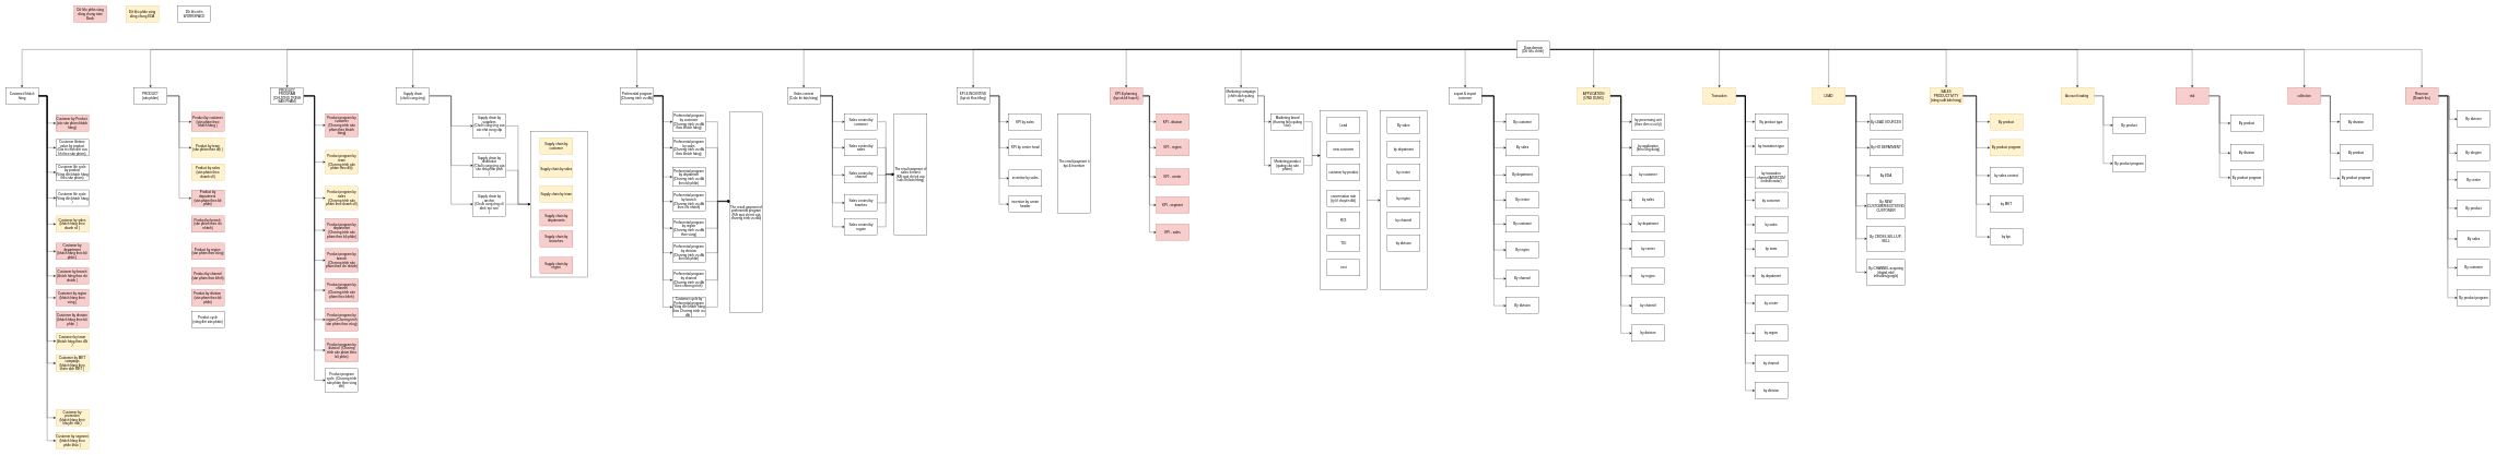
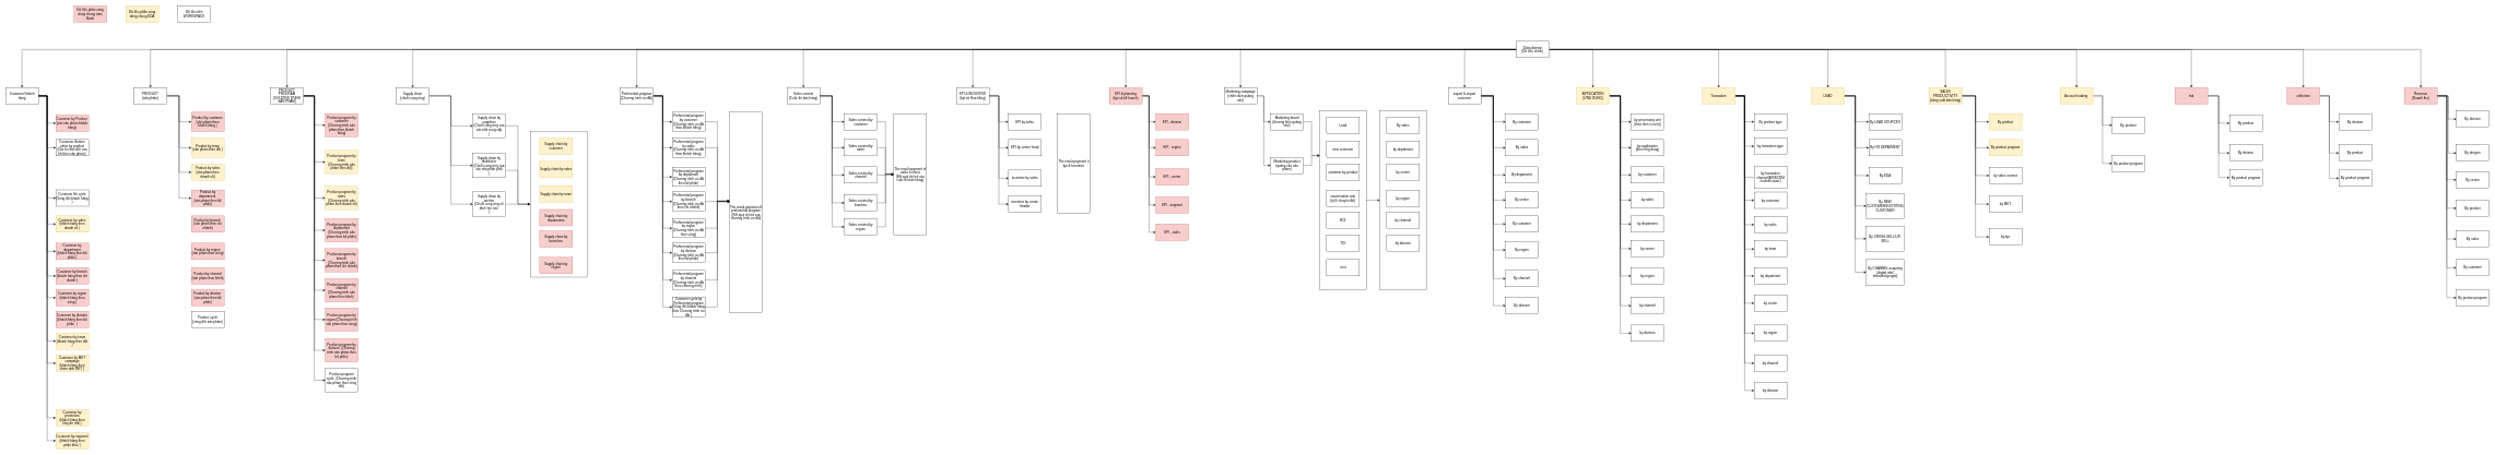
- <mxCell id="26" style="edgeStyle=orthogonalEdgeStyle;rounded=0;orthogonalLoop=1;jettySize=auto;html=1;entryX=0;entryY=0.5;entryDx=0;entryDy=0;" parent="1" source="36" target="39" edge="1"><mxGeometry relative="1" as="geometry" /></mxCell>
- <mxCell id="39" value="Customer life cycle&lt;br&gt;by product&lt;br&gt;(Vòng đời khách hàng theo sản phẩm)" style="rounded=0;whiteSpace=wrap;html=1;" parent="1" vertex="1"><mxGeometry x="204" y="600" width="120" height="60" as="geometry" /></mxCell>
+ <mxCell id="52" style="edgeStyle=orthogonalEdgeStyle;rounded=0;orthogonalLoop=1;jettySize=auto;html=1;entryX=0;entryY=0.5;entryDx=0;entryDy=0;" parent="1" source="54" target="57" edge="1"><mxGeometry relative="1" as="geometry" /></mxCell>
